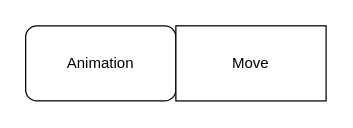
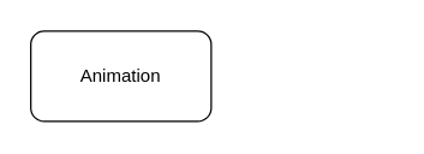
- <mxCell id="3" value="Move" style="rounded=0;whiteSpace=wrap;html=1;gradientColor=none;" vertex="1" parent="1"><mxGeometry x="140" y="20" width="120" height="60" as="geometry" /></mxCell>
